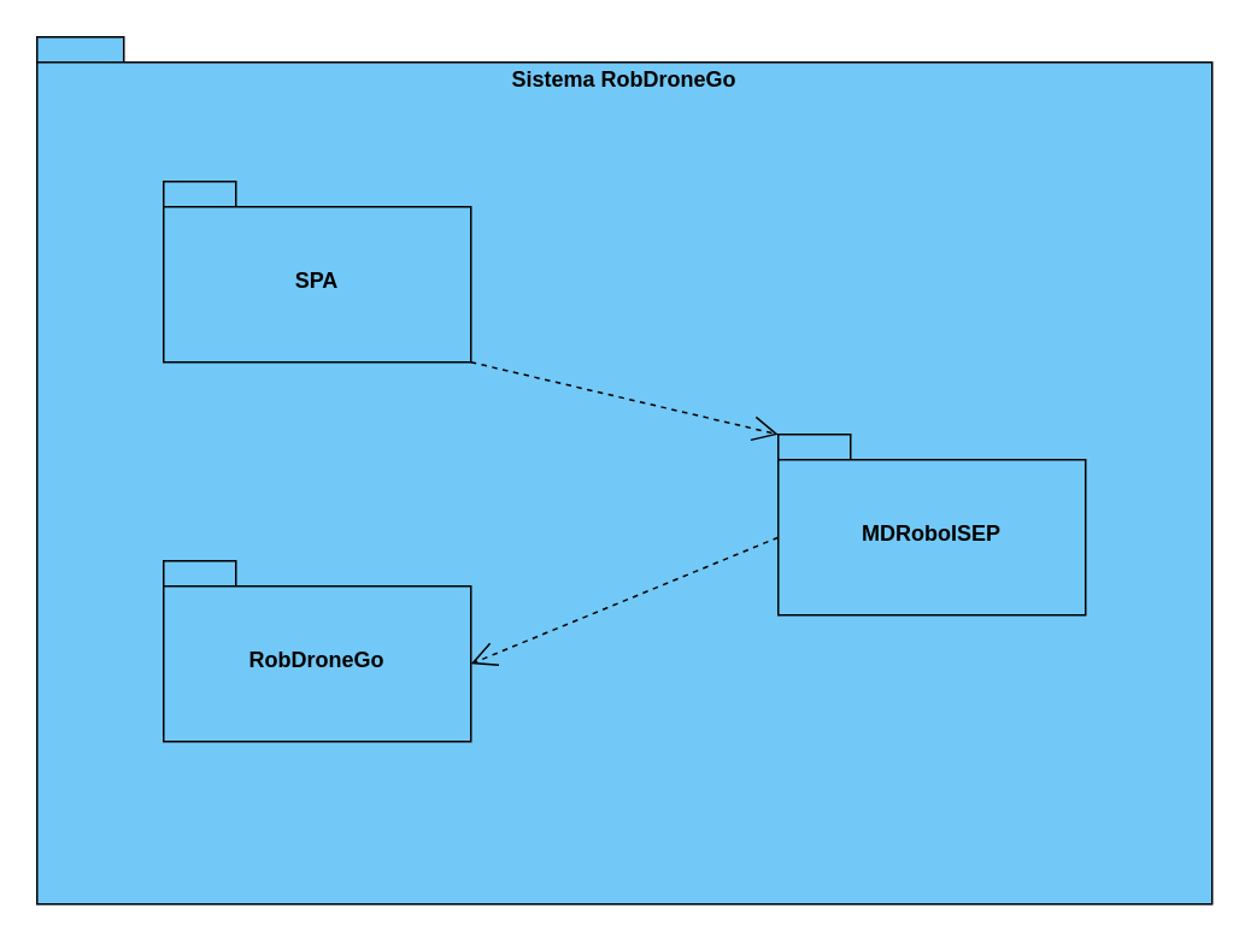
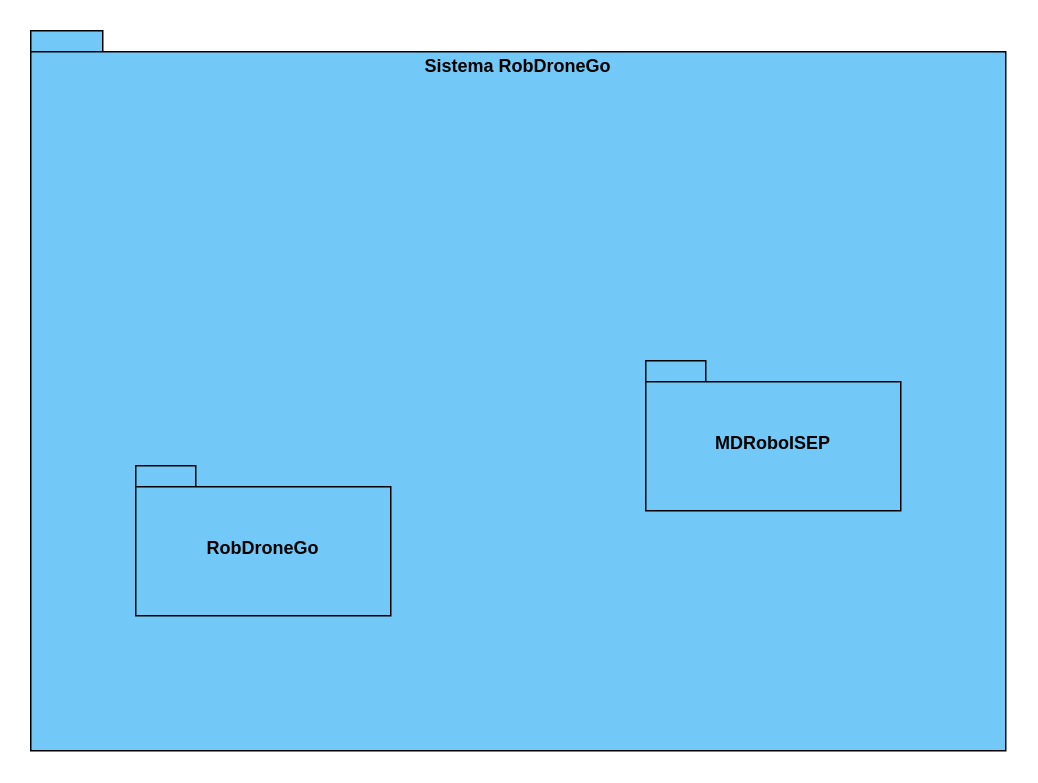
- <mxCell id="4" value="SPA" style="shape=folder;fontStyle=1;spacingTop=10;tabWidth=40;tabHeight=14;tabPosition=left;html=1;whiteSpace=wrap;fillColor=#72c9f7;" parent="1" vertex="1"><mxGeometry x="90" y="100" width="170" height="100" as="geometry" /></mxCell>
- <mxCell id="6" value="" style="endArrow=open;endSize=12;dashed=1;html=1;rounded=0;exitX=0;exitY=0;exitDx=170;exitDy=100;exitPerimeter=0;entryX=0;entryY=0;entryDx=0;entryDy=0;entryPerimeter=0;" parent="1" source="4" target="3" edge="1"><mxGeometry width="160" relative="1" as="geometry"><mxPoint x="270" y="167" as="sourcePoint" /><mxPoint x="560" y="167" as="targetPoint" /></mxGeometry></mxCell>
- <mxCell id="7" value="" style="endArrow=open;endSize=12;dashed=1;html=1;rounded=0;entryX=0;entryY=0;entryDx=170;entryDy=57;entryPerimeter=0;exitX=0;exitY=0;exitDx=0;exitDy=57;exitPerimeter=0;" parent="1" source="3" target="5" edge="1"><mxGeometry width="160" relative="1" as="geometry"><mxPoint x="185" y="210" as="sourcePoint" /><mxPoint x="185" y="334" as="targetPoint" /></mxGeometry></mxCell>
